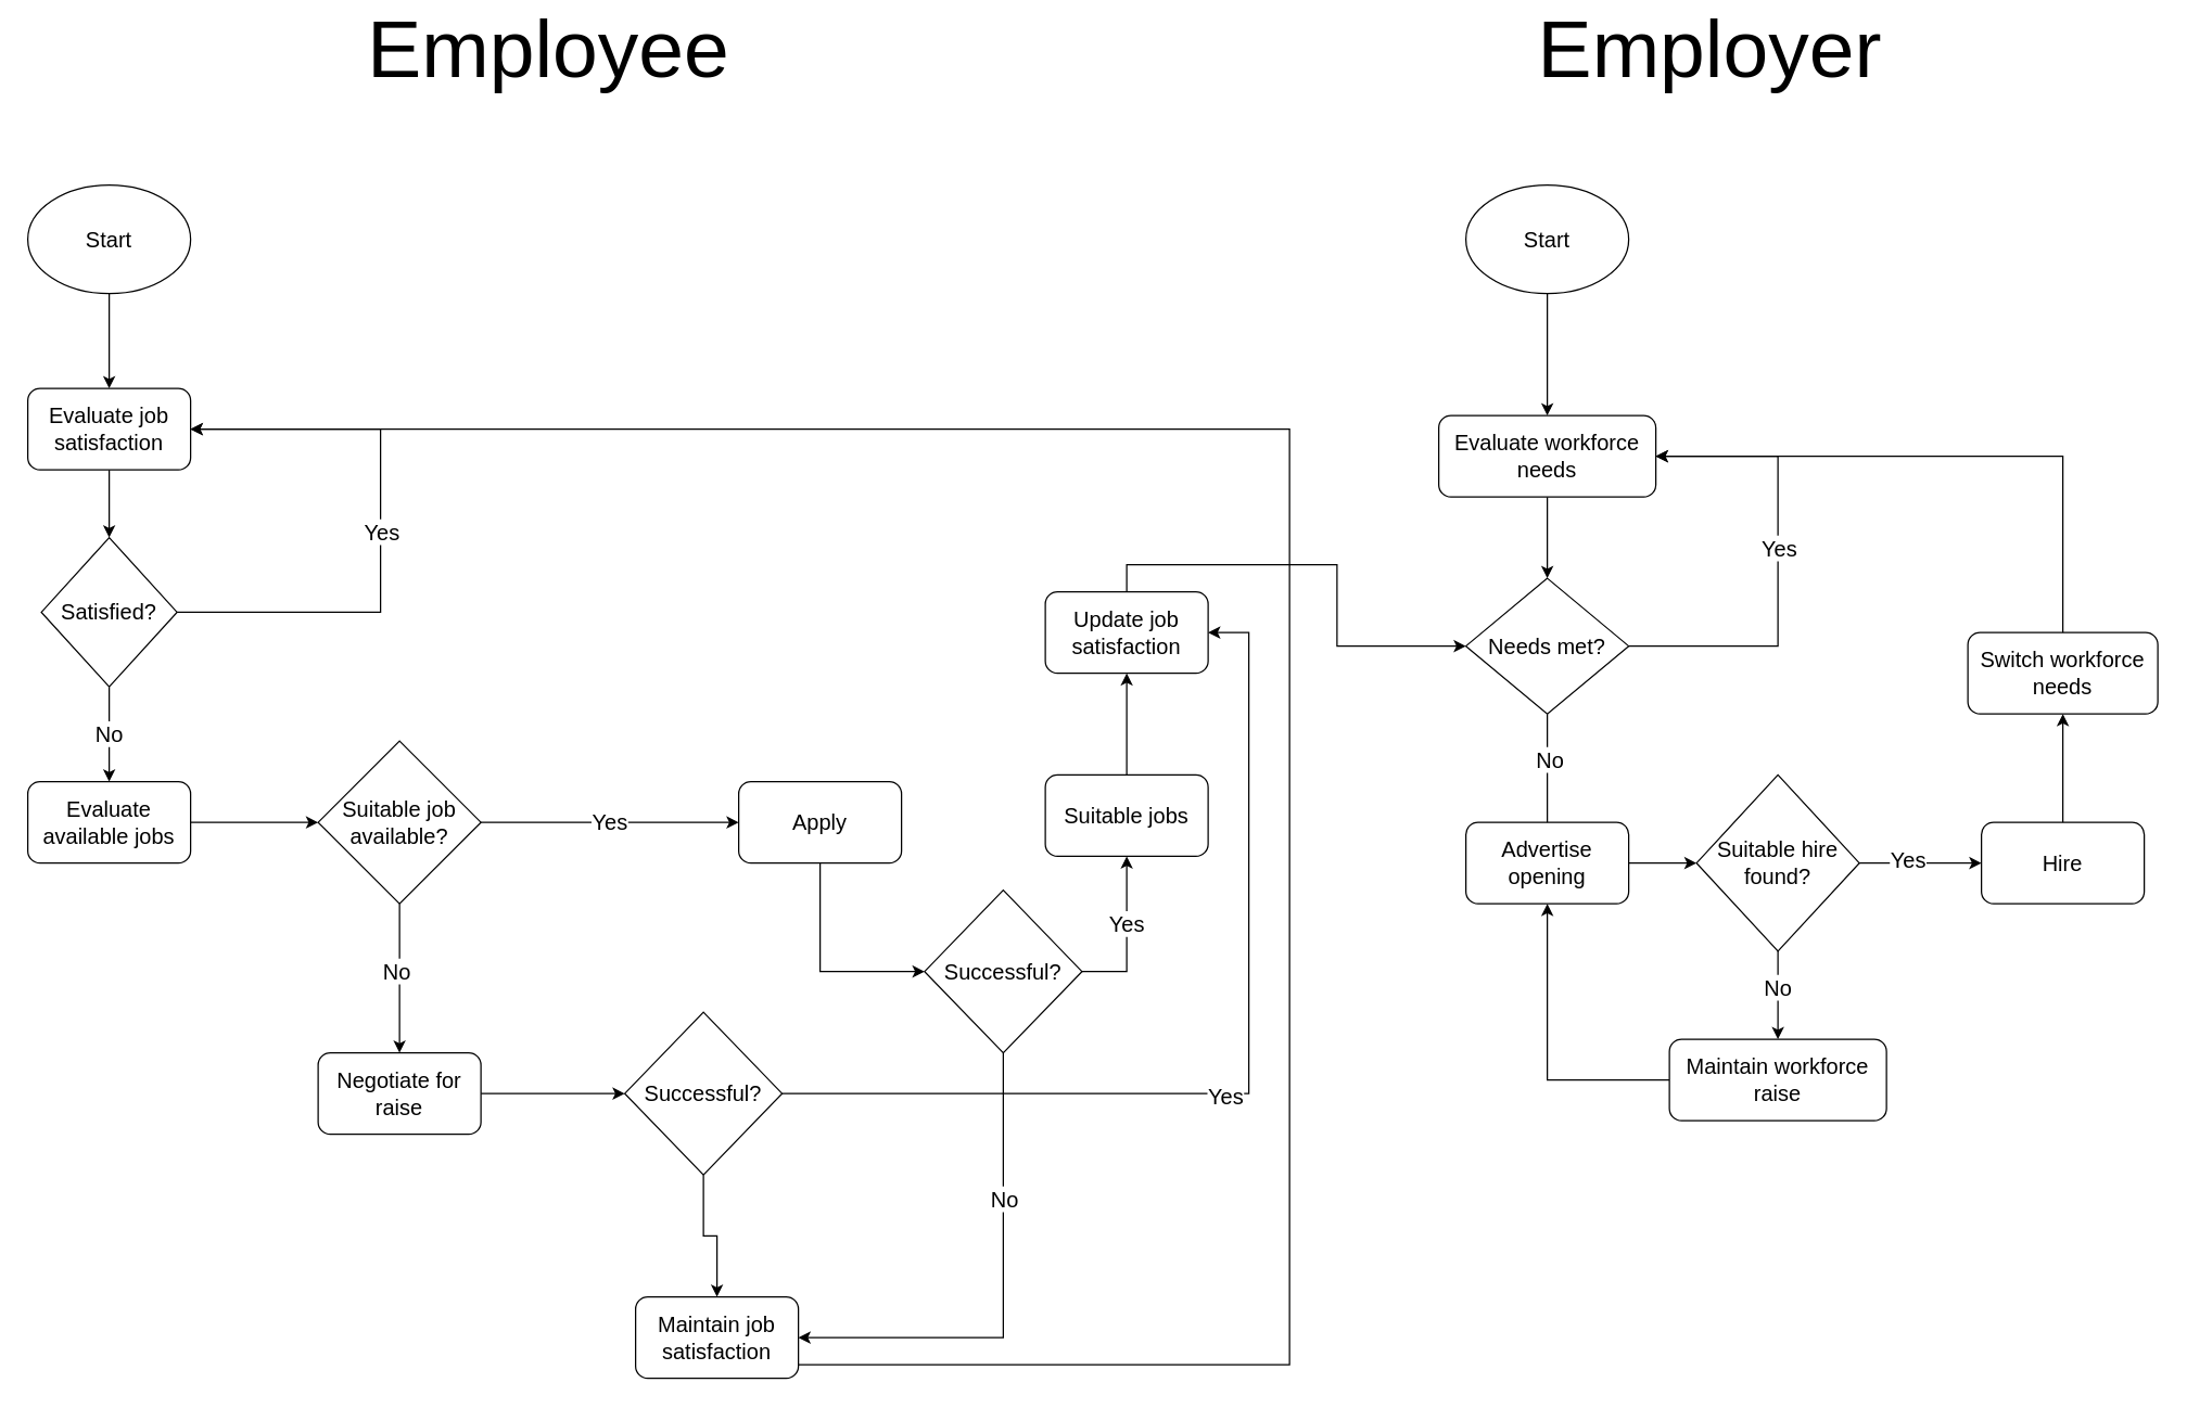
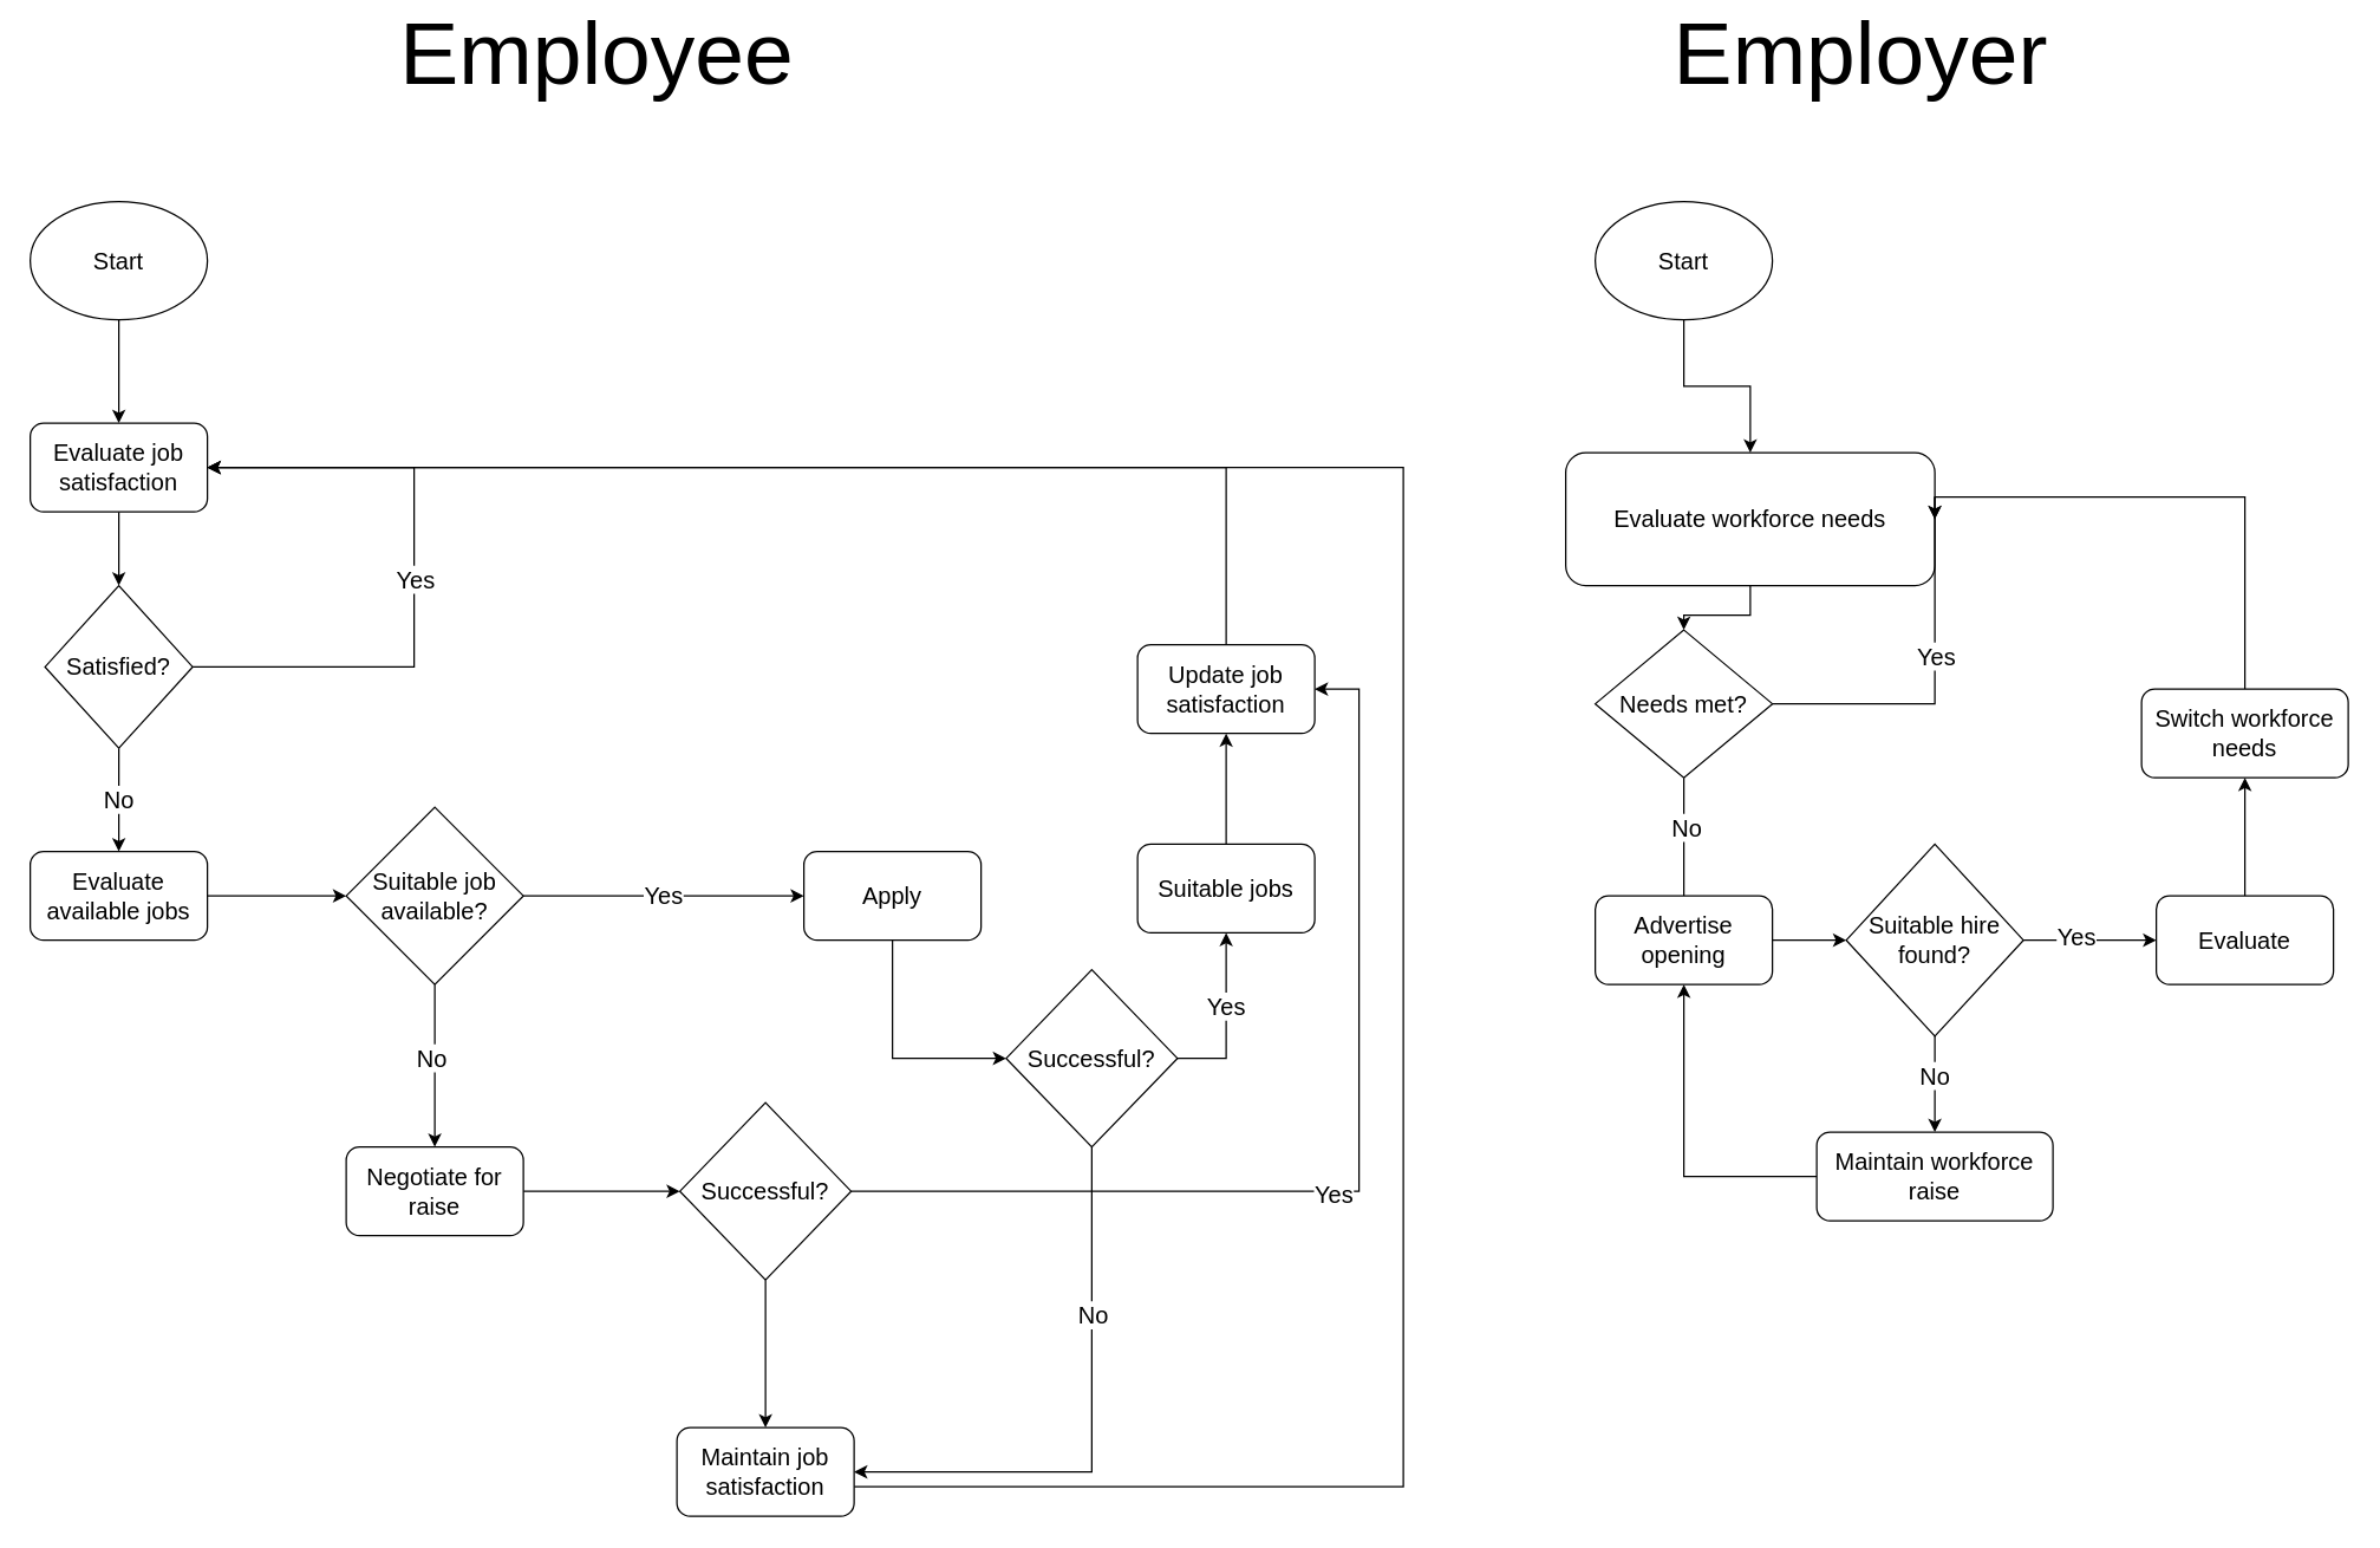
- <mxCell id="33" value="Evaluate workforce needs" style="whiteSpace=wrap;html=1;rounded=1;fontSize=16;" parent="1" vertex="1"><mxGeometry x="1060" y="305" width="160" height="60" as="geometry" /></mxCell>
+ <mxCell id="33" value="Evaluate workforce needs" style="whiteSpace=wrap;html=1;rounded=1;fontSize=16;" parent="1" vertex="1"><mxGeometry x="1060" y="305" width="250" height="90" as="geometry" /></mxCell>
- <mxCell id="20" style="edgeStyle=orthogonalEdgeStyle;rounded=0;orthogonalLoop=1;jettySize=auto;html=1;exitX=0.5;exitY=0;exitDx=0;exitDy=0;fontFamily=Helvetica;fontSize=16;fontColor=default;" parent="1" source="21" target="38" edge="1"><mxGeometry relative="1" as="geometry" /></mxCell>
+ <mxCell id="20" style="edgeStyle=orthogonalEdgeStyle;rounded=0;orthogonalLoop=1;jettySize=auto;html=1;exitX=0.5;exitY=0;exitDx=0;exitDy=0;entryX=1;entryY=0.5;entryDx=0;entryDy=0;fontFamily=Helvetica;fontSize=16;fontColor=default;" parent="1" source="21" target="9" edge="1"><mxGeometry relative="1" as="geometry" /></mxCell>
- <mxCell id="47" value="Hire" style="whiteSpace=wrap;html=1;rounded=1;fontSize=16;" parent="1" vertex="1"><mxGeometry x="1460" y="605" width="120" height="60" as="geometry" /></mxCell>
+ <mxCell id="47" value="Evaluate" style="whiteSpace=wrap;html=1;rounded=1;fontSize=16;" parent="1" vertex="1"><mxGeometry x="1460" y="605" width="120" height="60" as="geometry" /></mxCell>
- <mxCell id="27" value="Maintain job satisfaction" style="whiteSpace=wrap;html=1;fontSize=16;rounded=1;" parent="1" vertex="1"><mxGeometry x="468" y="955" width="120" height="60" as="geometry" /></mxCell>
+ <mxCell id="27" value="Maintain job satisfaction" style="whiteSpace=wrap;html=1;fontSize=16;rounded=1;" parent="1" vertex="1"><mxGeometry x="458" y="965" width="120" height="60" as="geometry" /></mxCell>
